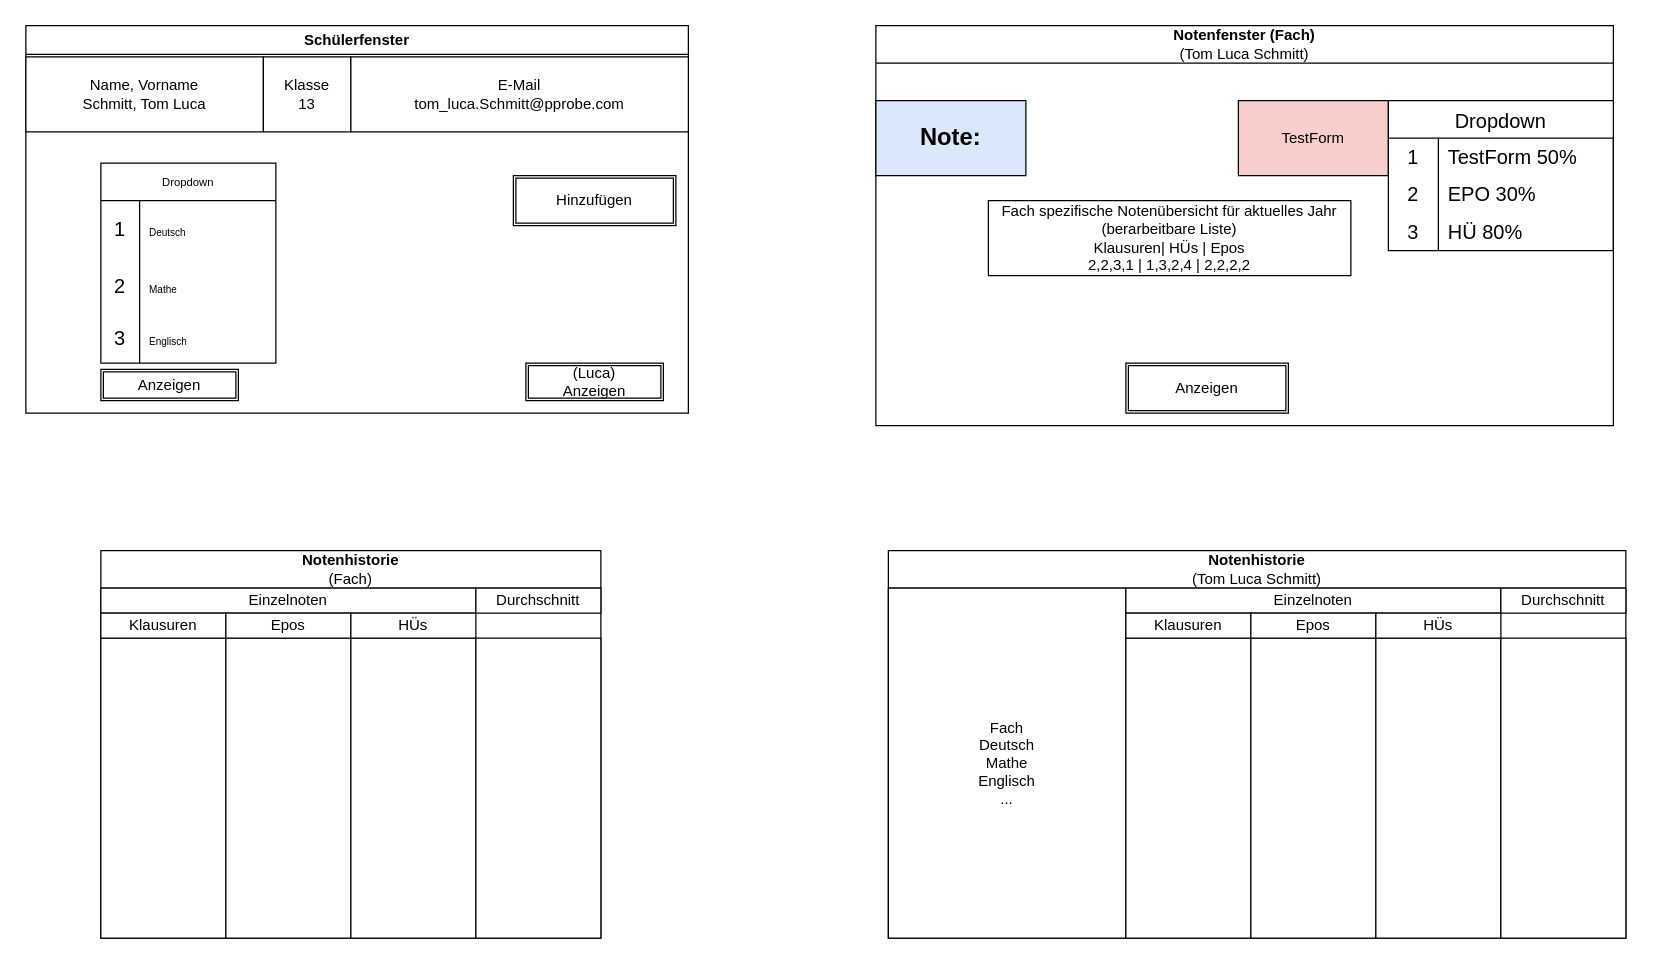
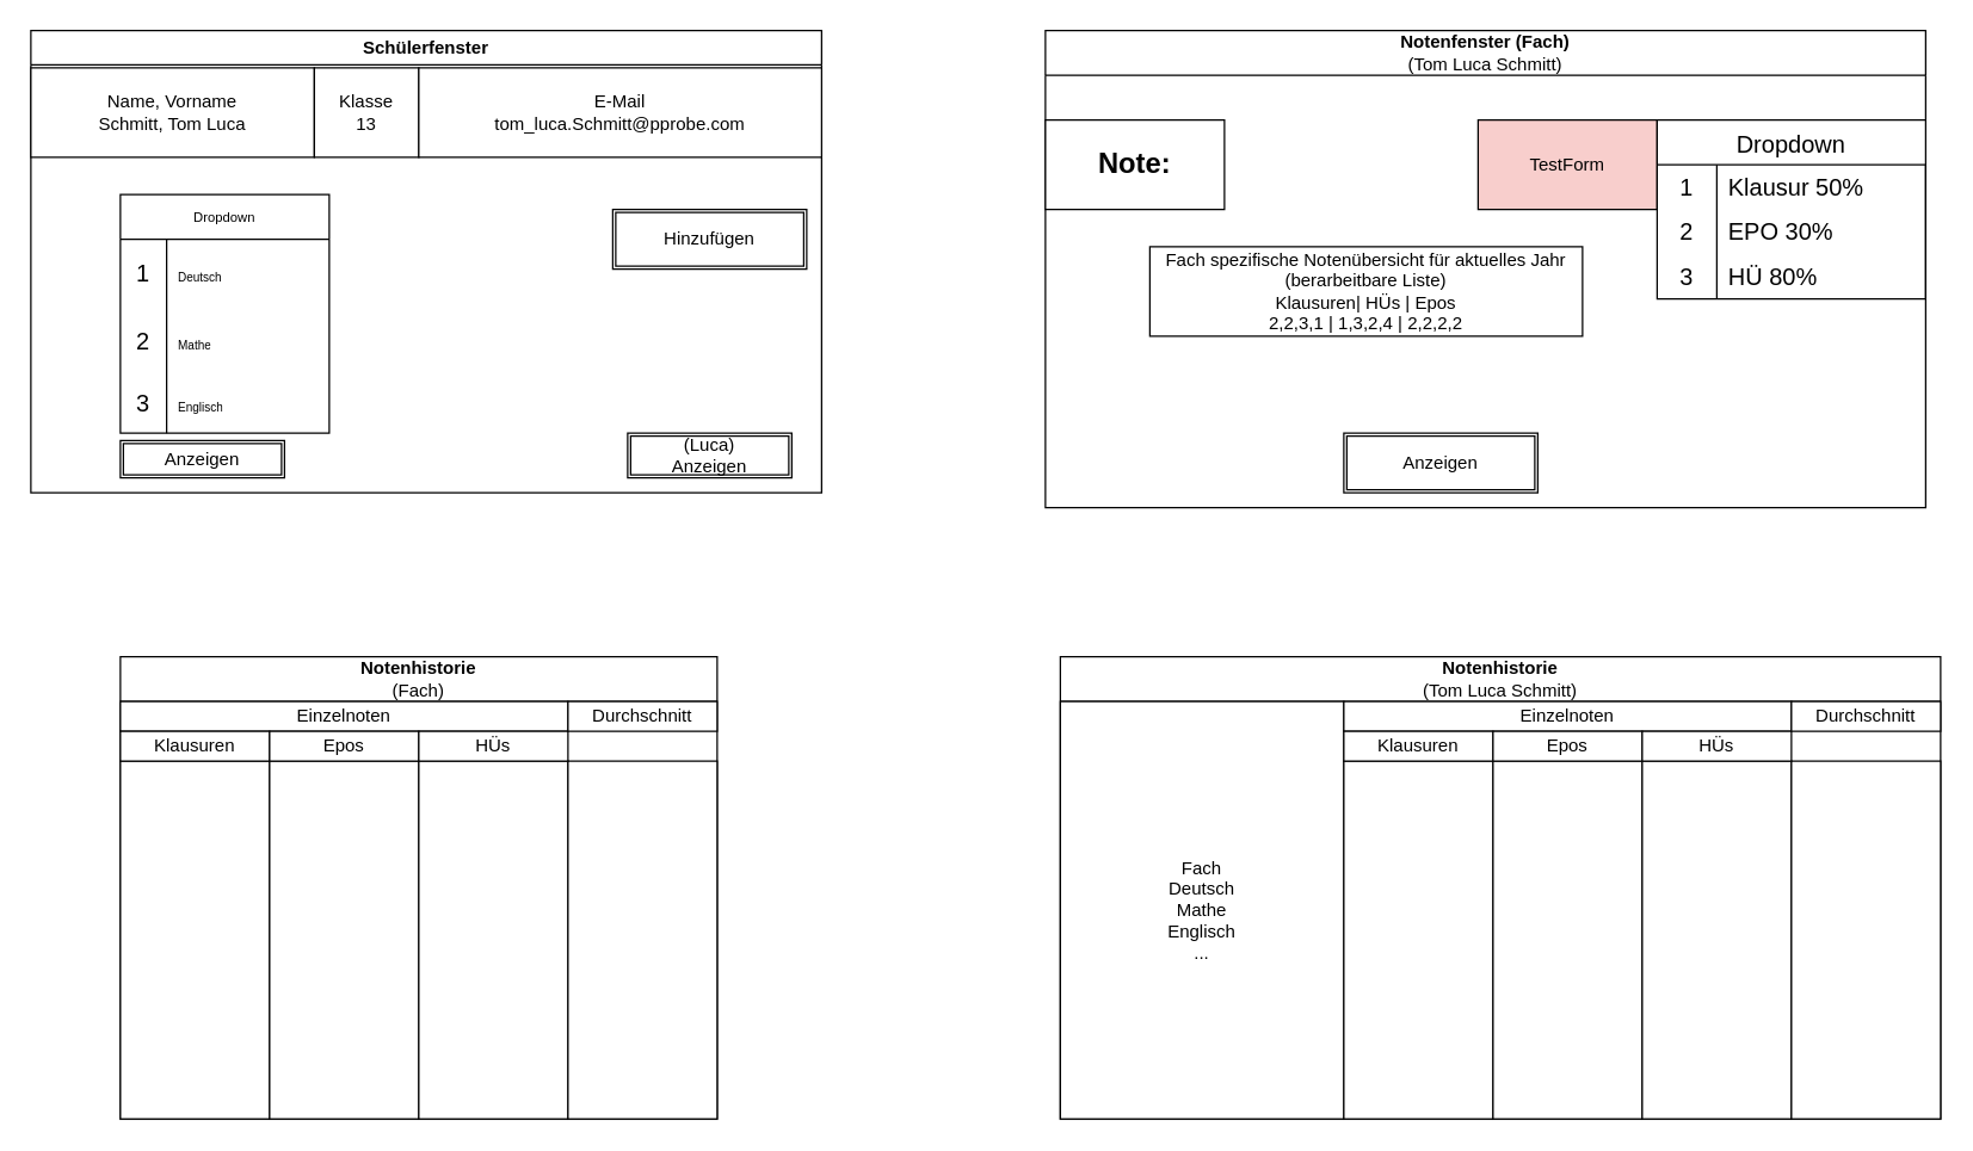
- <mxCell id="20" value="&lt;b&gt;&lt;font style=&quot;font-size: 19px;&quot;&gt;Note:&lt;/font&gt;&lt;/b&gt;" style="rounded=0;whiteSpace=wrap;html=1;fillColor=#dae8fc;" vertex="1" parent="19"><mxGeometry y="60" width="120" height="60" as="geometry" /></mxCell>
+ <mxCell id="20" value="&lt;b&gt;&lt;font style=&quot;font-size: 19px;&quot;&gt;Note:&lt;/font&gt;&lt;/b&gt;" style="rounded=0;whiteSpace=wrap;html=1;" vertex="1" parent="19"><mxGeometry y="60" width="120" height="60" as="geometry" /></mxCell>
- <mxCell id="26" value="TestForm 50%" style="shape=partialRectangle;html=1;whiteSpace=wrap;connectable=0;fillColor=none;top=0;left=0;bottom=0;right=0;align=left;spacingLeft=6;overflow=hidden;strokeColor=inherit;fontSize=16;" vertex="1" parent="24"><mxGeometry x="40" width="140" height="30" as="geometry"><mxRectangle width="140" height="30" as="alternateBounds" /></mxGeometry></mxCell>
+ <mxCell id="26" value="Klausur 50%" style="shape=partialRectangle;html=1;whiteSpace=wrap;connectable=0;fillColor=none;top=0;left=0;bottom=0;right=0;align=left;spacingLeft=6;overflow=hidden;strokeColor=inherit;fontSize=16;" vertex="1" parent="24"><mxGeometry x="40" width="140" height="30" as="geometry"><mxRectangle width="140" height="30" as="alternateBounds" /></mxGeometry></mxCell>
- <mxCell id="33" value="Fach spezifische Notenübersicht für aktuelles Jahr&lt;br&gt;(berarbeitbare Liste)&lt;br&gt;Klausuren| HÜs | Epos&lt;br&gt;2,2,3,1 | 1,3,2,4 | 2,2,2,2" style="rounded=0;whiteSpace=wrap;html=1;" vertex="1" parent="19"><mxGeometry x="90" y="140" width="290" height="60" as="geometry" /></mxCell>
+ <mxCell id="33" value="Fach spezifische Notenübersicht für aktuelles Jahr&lt;br&gt;(berarbeitbare Liste)&lt;br&gt;Klausuren| HÜs | Epos&lt;br&gt;2,2,3,1 | 1,3,2,4 | 2,2,2,2" style="rounded=0;whiteSpace=wrap;html=1;" vertex="1" parent="19"><mxGeometry x="70" y="145" width="290" height="60" as="geometry" /></mxCell>
